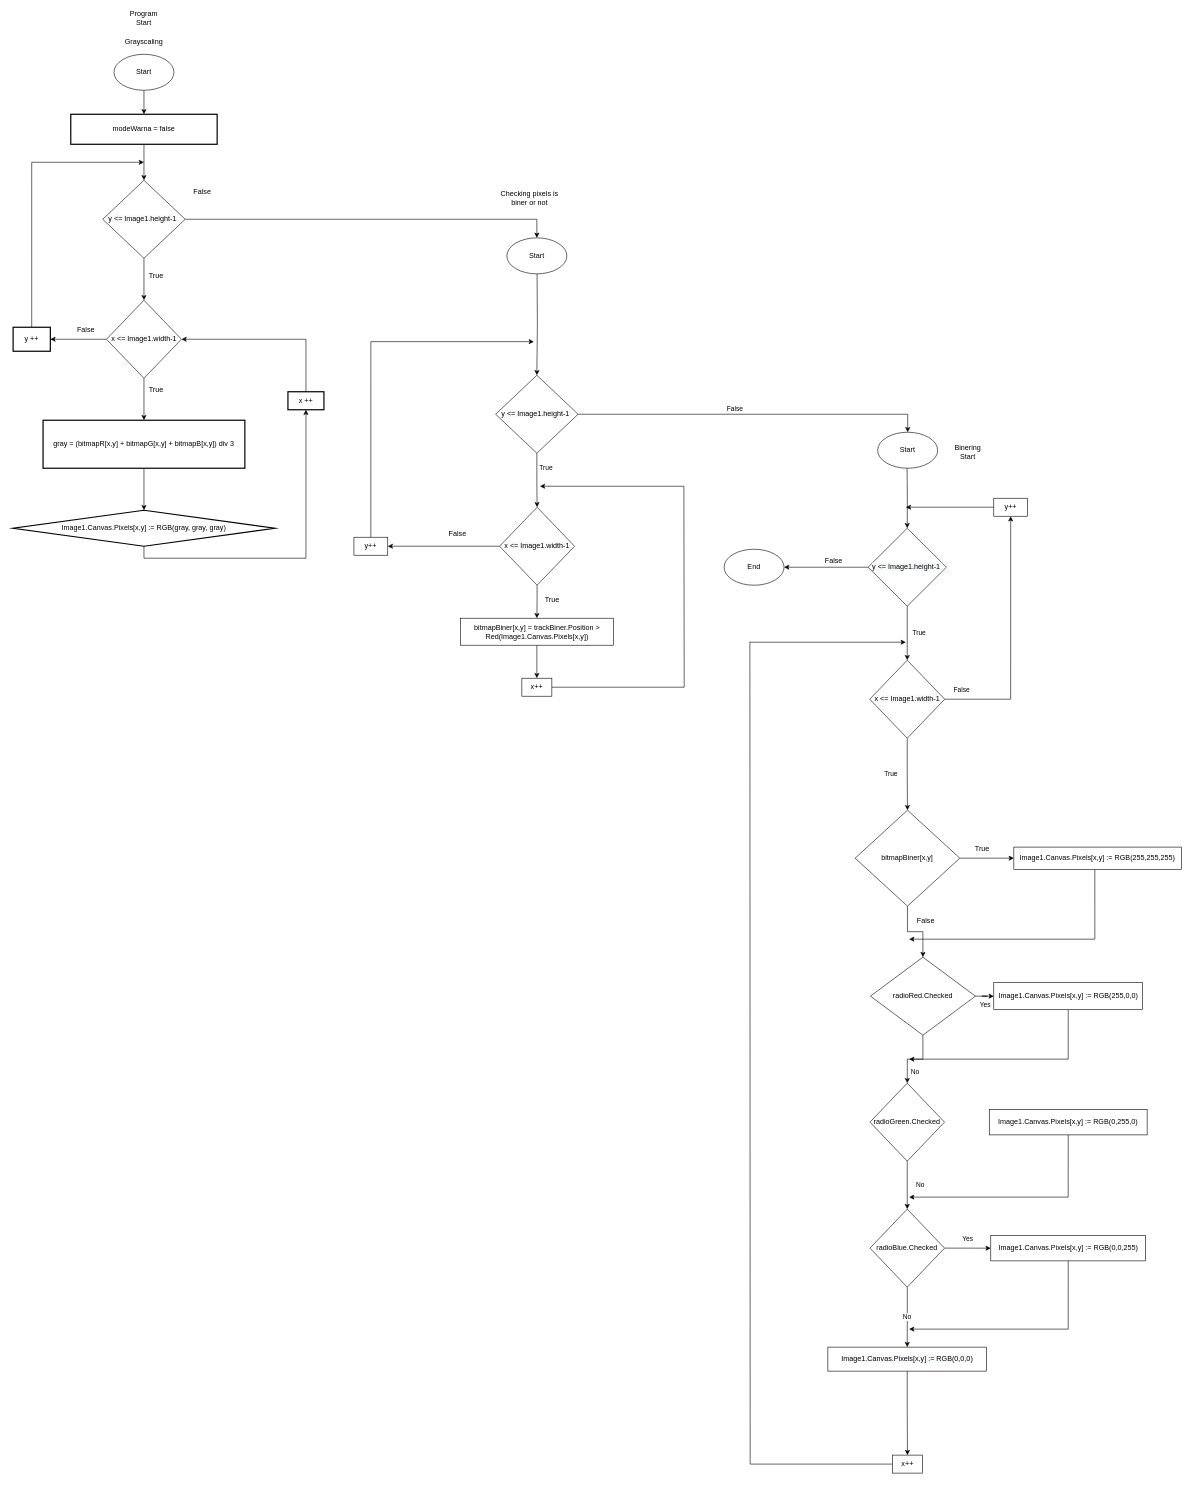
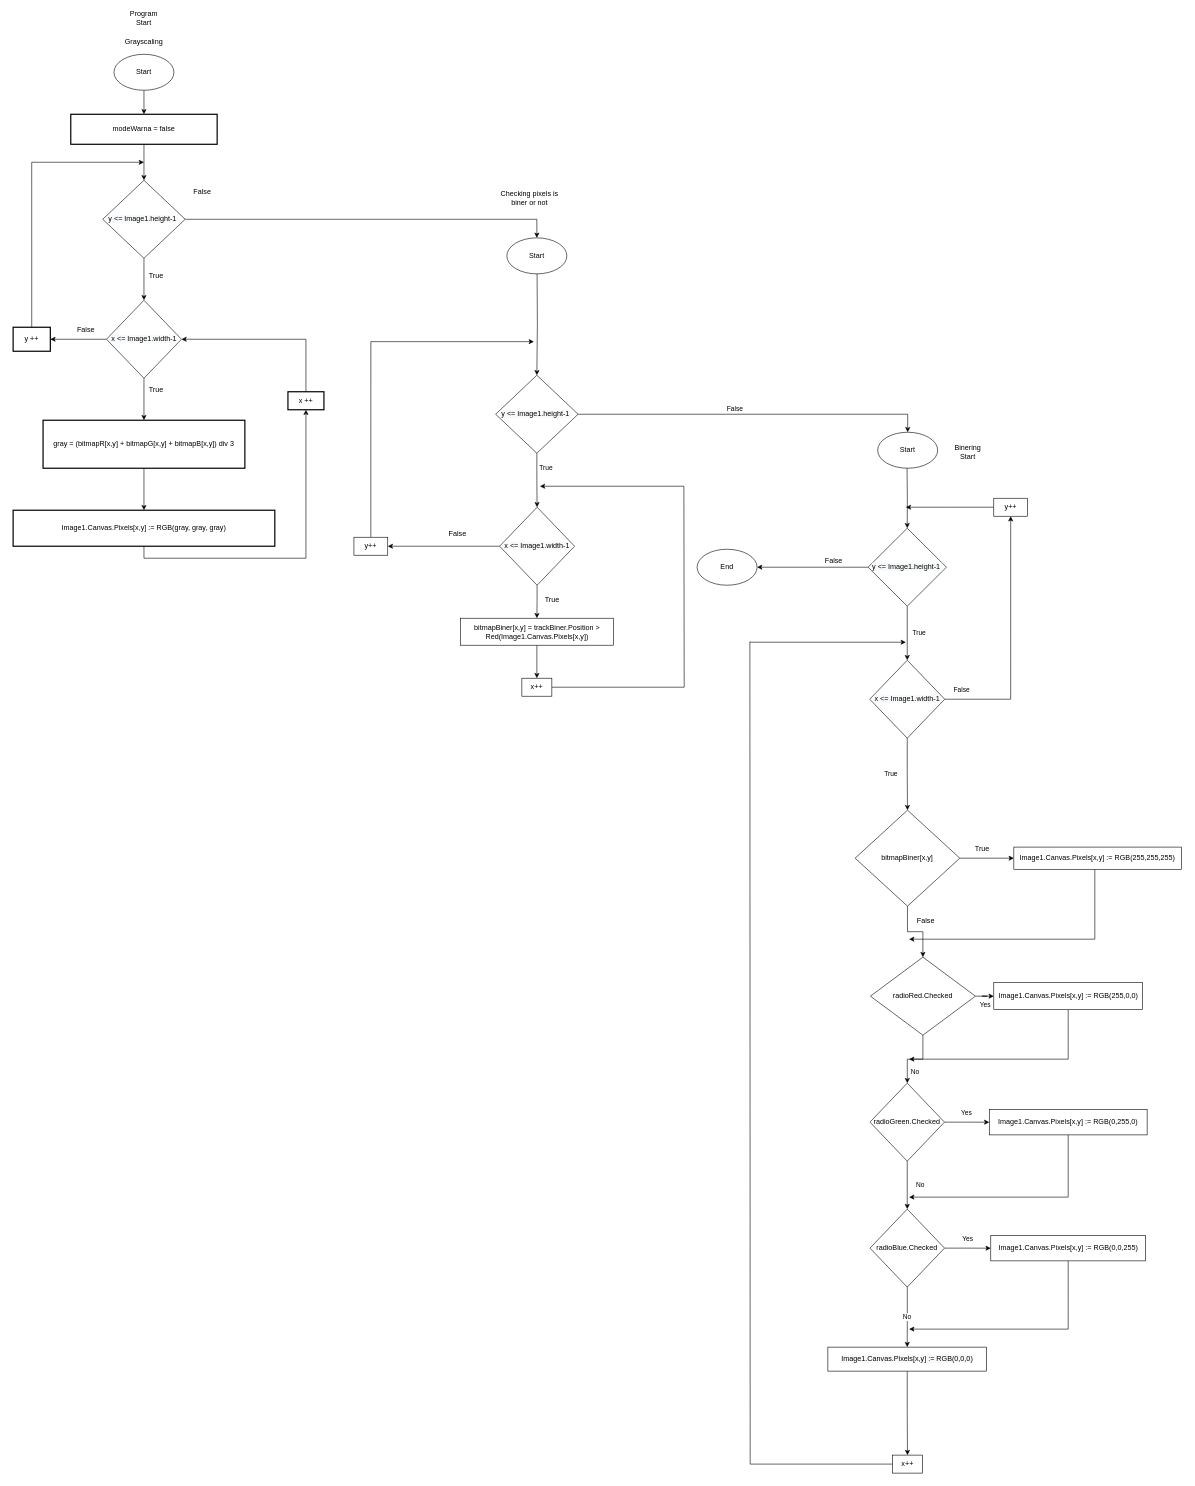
- <mxCell id="81" value="Image1.Canvas.Pixels[x,y] := RGB(gray, gray, gray)" style="rhombus;whiteSpace=wrap;html=1;strokeWidth=2;" vertex="1" parent="1"><mxGeometry x="20.91" y="850" width="436.2" height="60" as="geometry" /></mxCell>
+ <mxCell id="81" value="Image1.Canvas.Pixels[x,y] := RGB(gray, gray, gray)" style="whiteSpace=wrap;html=1;strokeWidth=2;" vertex="1" parent="1"><mxGeometry x="20.91" y="850" width="436.2" height="60" as="geometry" /></mxCell>
- <mxCell id="36" value="End" style="ellipse;whiteSpace=wrap;html=1;" parent="1" vertex="1"><mxGeometry x="1206" y="915" width="100" height="60" as="geometry" /></mxCell>
+ <mxCell id="36" value="End" style="ellipse;whiteSpace=wrap;html=1;" parent="1" vertex="1"><mxGeometry x="1161" y="915" width="100" height="60" as="geometry" /></mxCell>
+ <mxCell id="27" value="Yes" style="edgeStyle=orthogonalEdgeStyle;rounded=0;orthogonalLoop=1;jettySize=auto;html=1;" parent="1" source="28" target="33" edge="1"><mxGeometry x="0.001" y="15" relative="1" as="geometry"><mxPoint as="offset" /></mxGeometry></mxCell>
